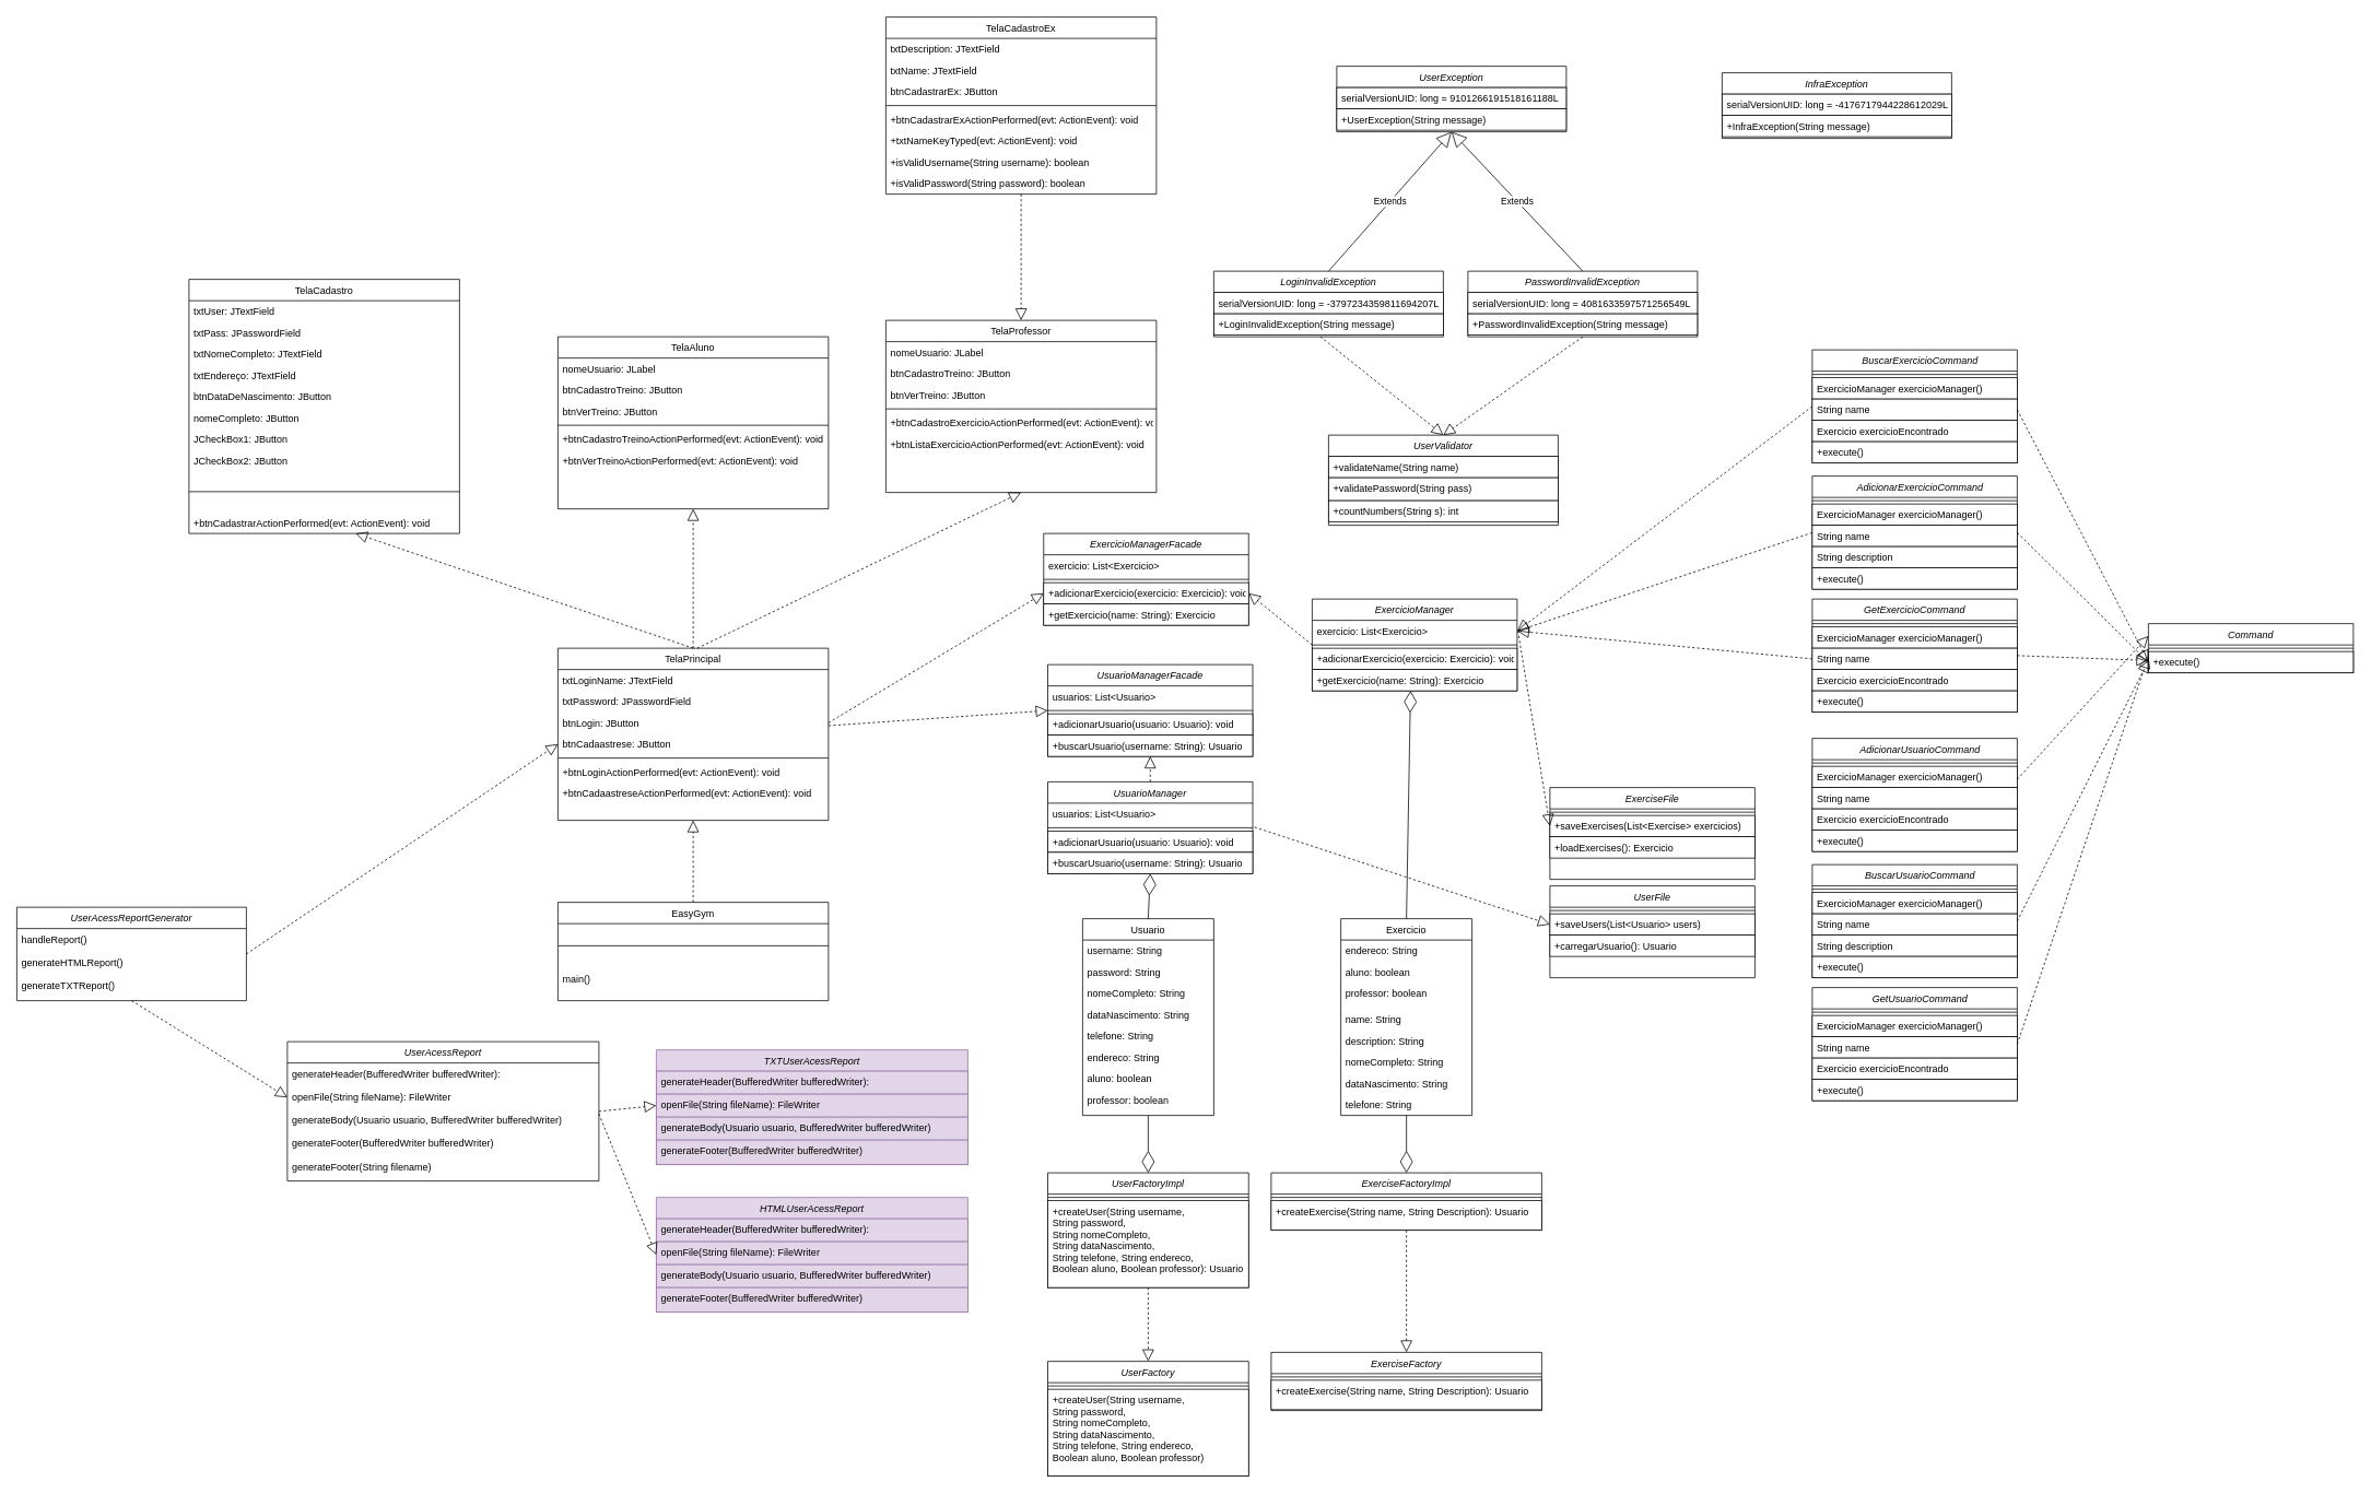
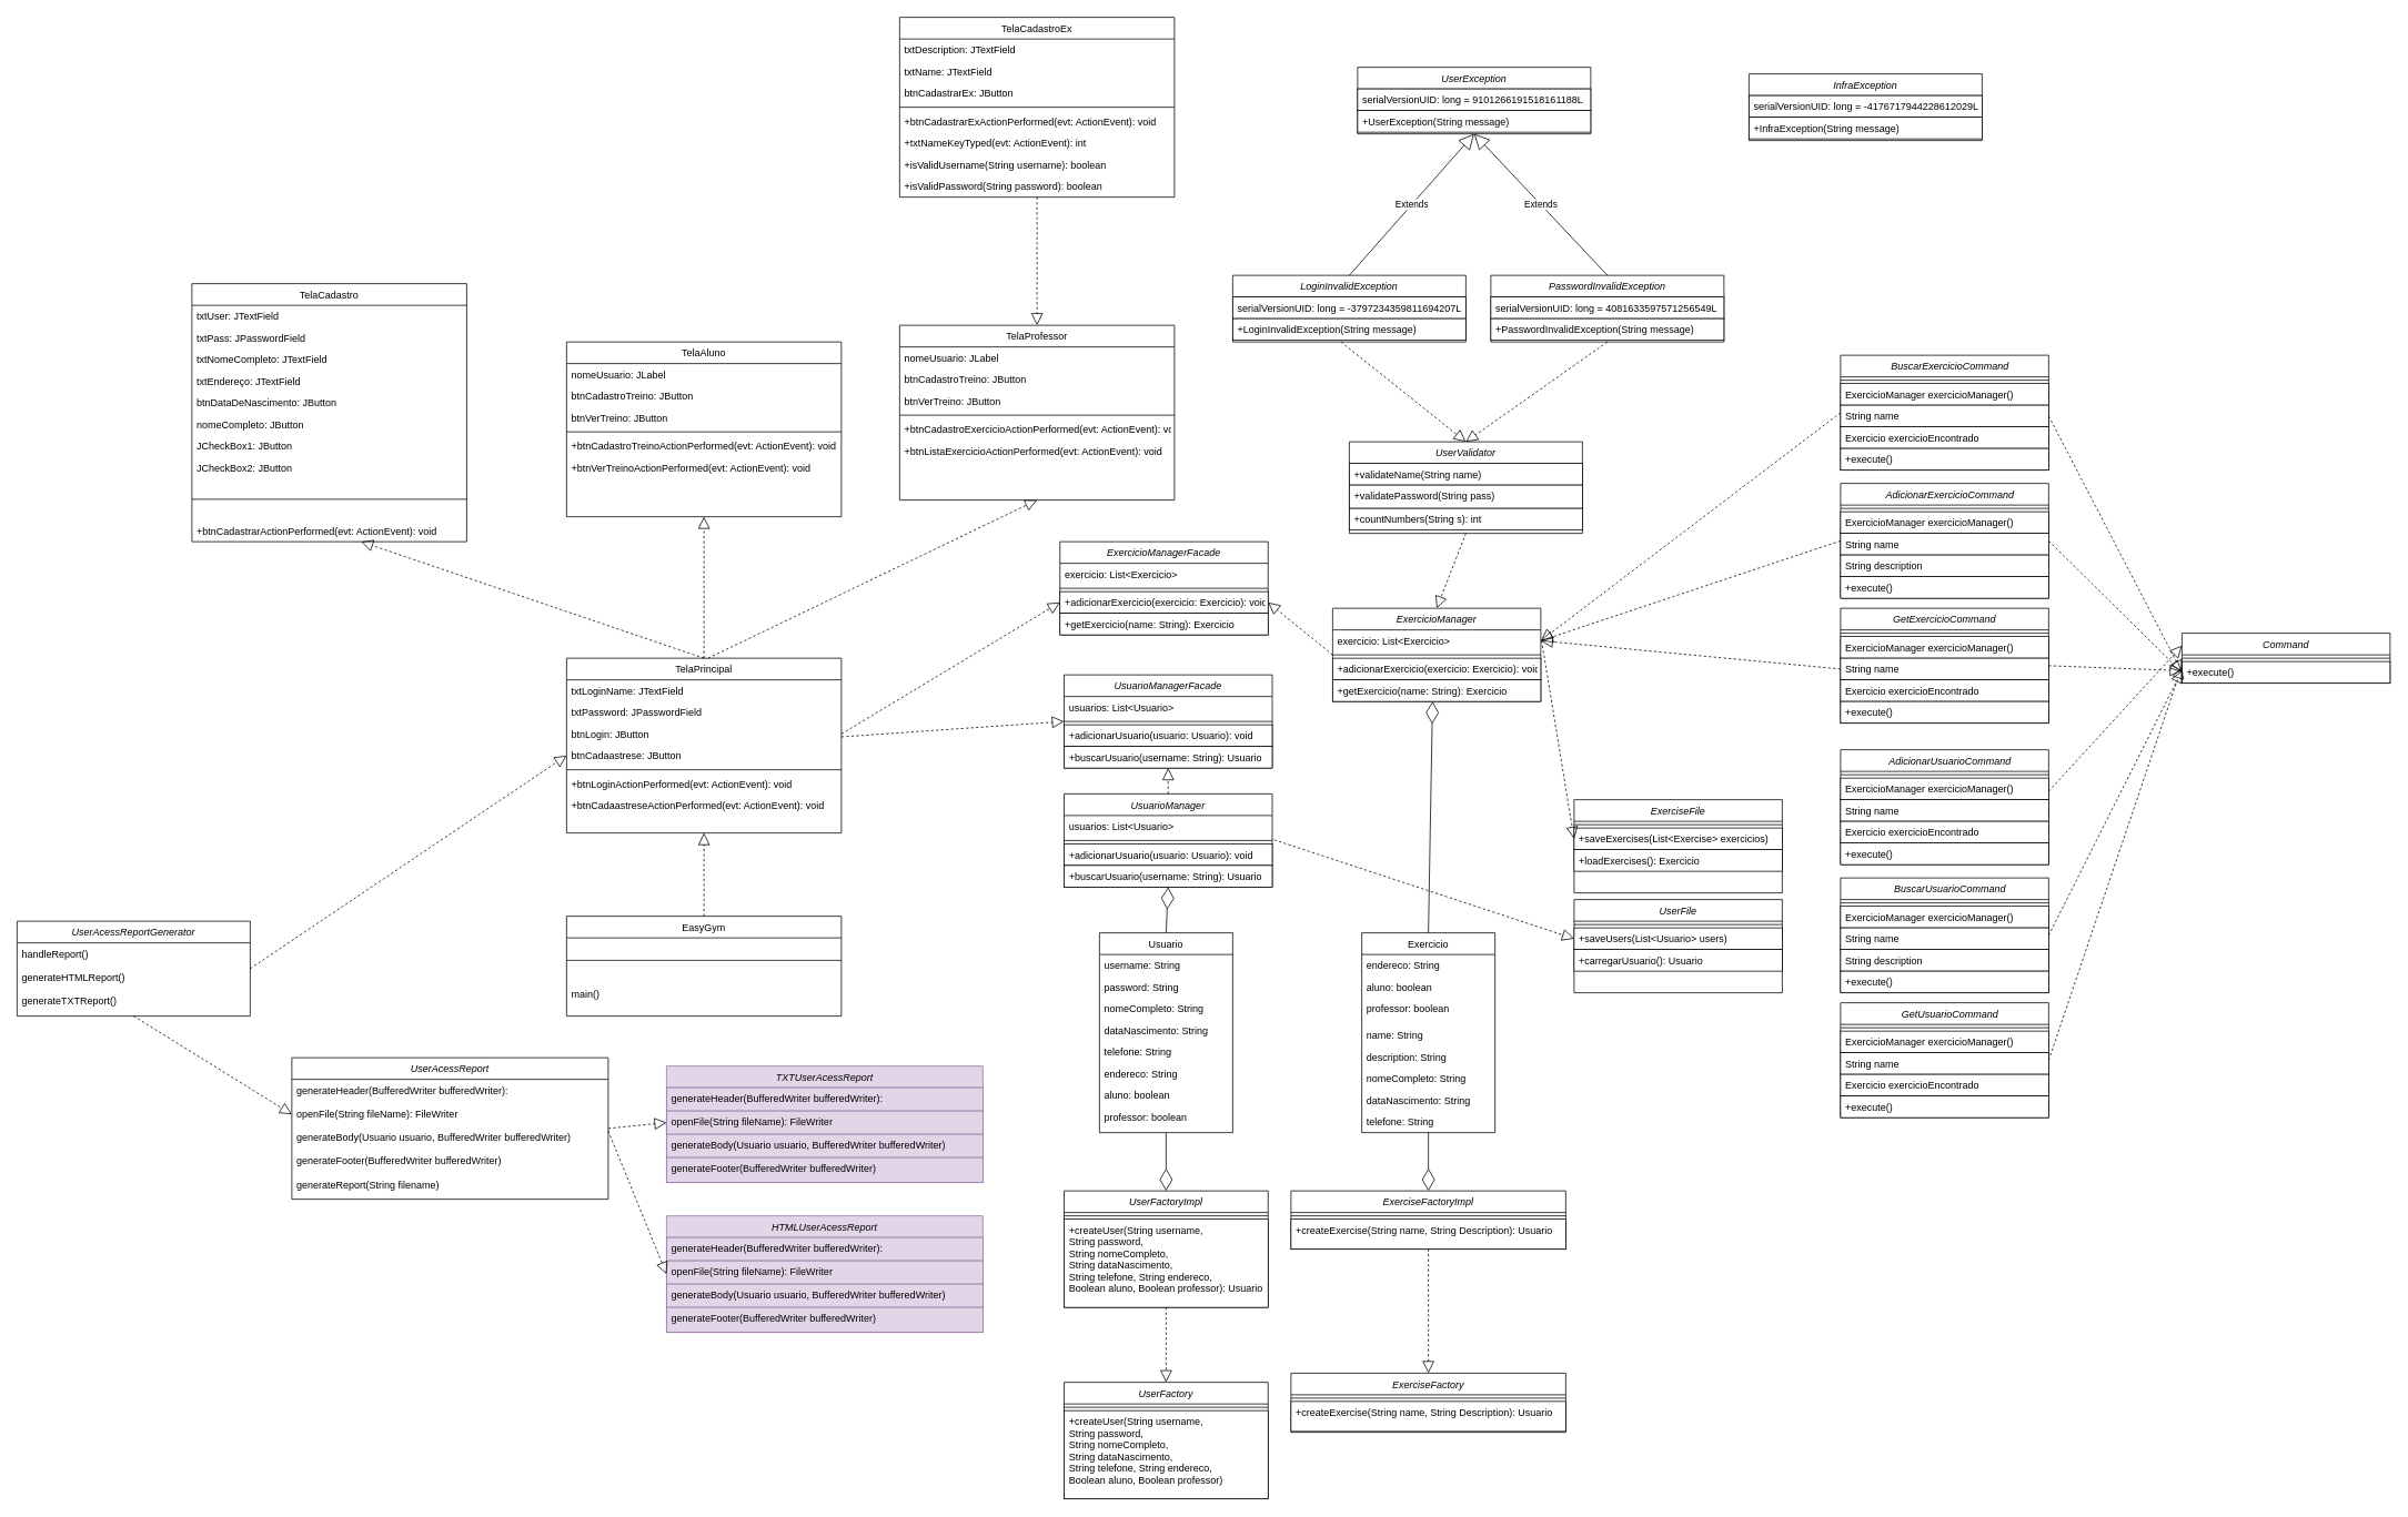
- <mxCell id="108" value=" +txtNameKeyTyped(evt: ActionEvent): void" style="text;align=left;verticalAlign=top;spacingLeft=4;spacingRight=4;overflow=hidden;rotatable=0;points=[[0,0.5],[1,0.5]];portConstraint=eastwest;" parent="102" vertex="1"><mxGeometry y="138" width="330" height="26" as="geometry" /></mxCell>
+ <mxCell id="108" value=" +txtNameKeyTyped(evt: ActionEvent): int" style="text;align=left;verticalAlign=top;spacingLeft=4;spacingRight=4;overflow=hidden;rotatable=0;points=[[0,0.5],[1,0.5]];portConstraint=eastwest;" parent="102" vertex="1"><mxGeometry y="138" width="330" height="26" as="geometry" /></mxCell>
+ <mxCell id="99" value="" style="endArrow=block;dashed=1;endFill=0;endSize=12;html=1;rounded=0;entryX=0.5;entryY=0;entryDx=0;entryDy=0;exitX=0.5;exitY=1;exitDx=0;exitDy=0;" parent="1" source="95" target="58" edge="1"><mxGeometry width="160" relative="1" as="geometry"><mxPoint x="1280" y="751" as="sourcePoint" /><mxPoint x="1870" y="673" as="targetPoint" /><Array as="points" /></mxGeometry></mxCell>
- <mxCell id="140" value="generateFooter(String filename)" style="text;align=left;verticalAlign=top;spacingLeft=4;spacingRight=4;overflow=hidden;rotatable=0;points=[[0,0.5],[1,0.5]];portConstraint=eastwest;" vertex="1" parent="135"><mxGeometry y="140" width="380" height="30" as="geometry" /></mxCell>
+ <mxCell id="140" value="generateReport(String filename)" style="text;align=left;verticalAlign=top;spacingLeft=4;spacingRight=4;overflow=hidden;rotatable=0;points=[[0,0.5],[1,0.5]];portConstraint=eastwest;" vertex="1" parent="135"><mxGeometry y="140" width="380" height="30" as="geometry" /></mxCell>
